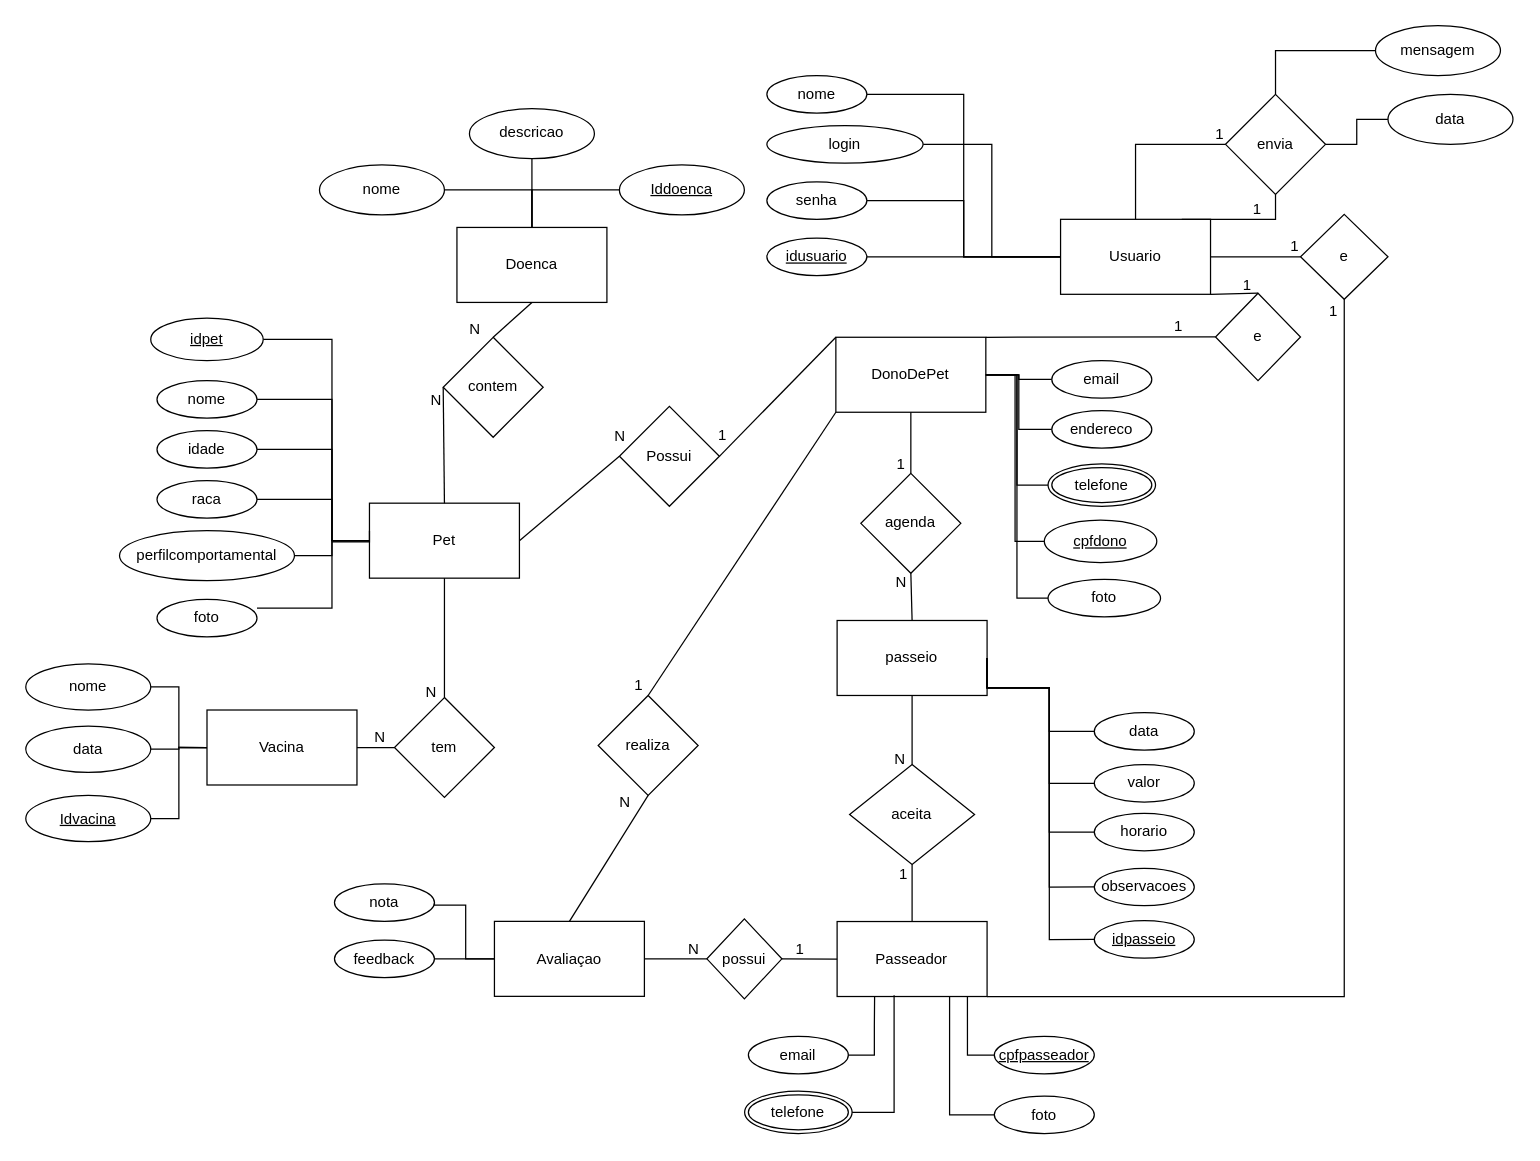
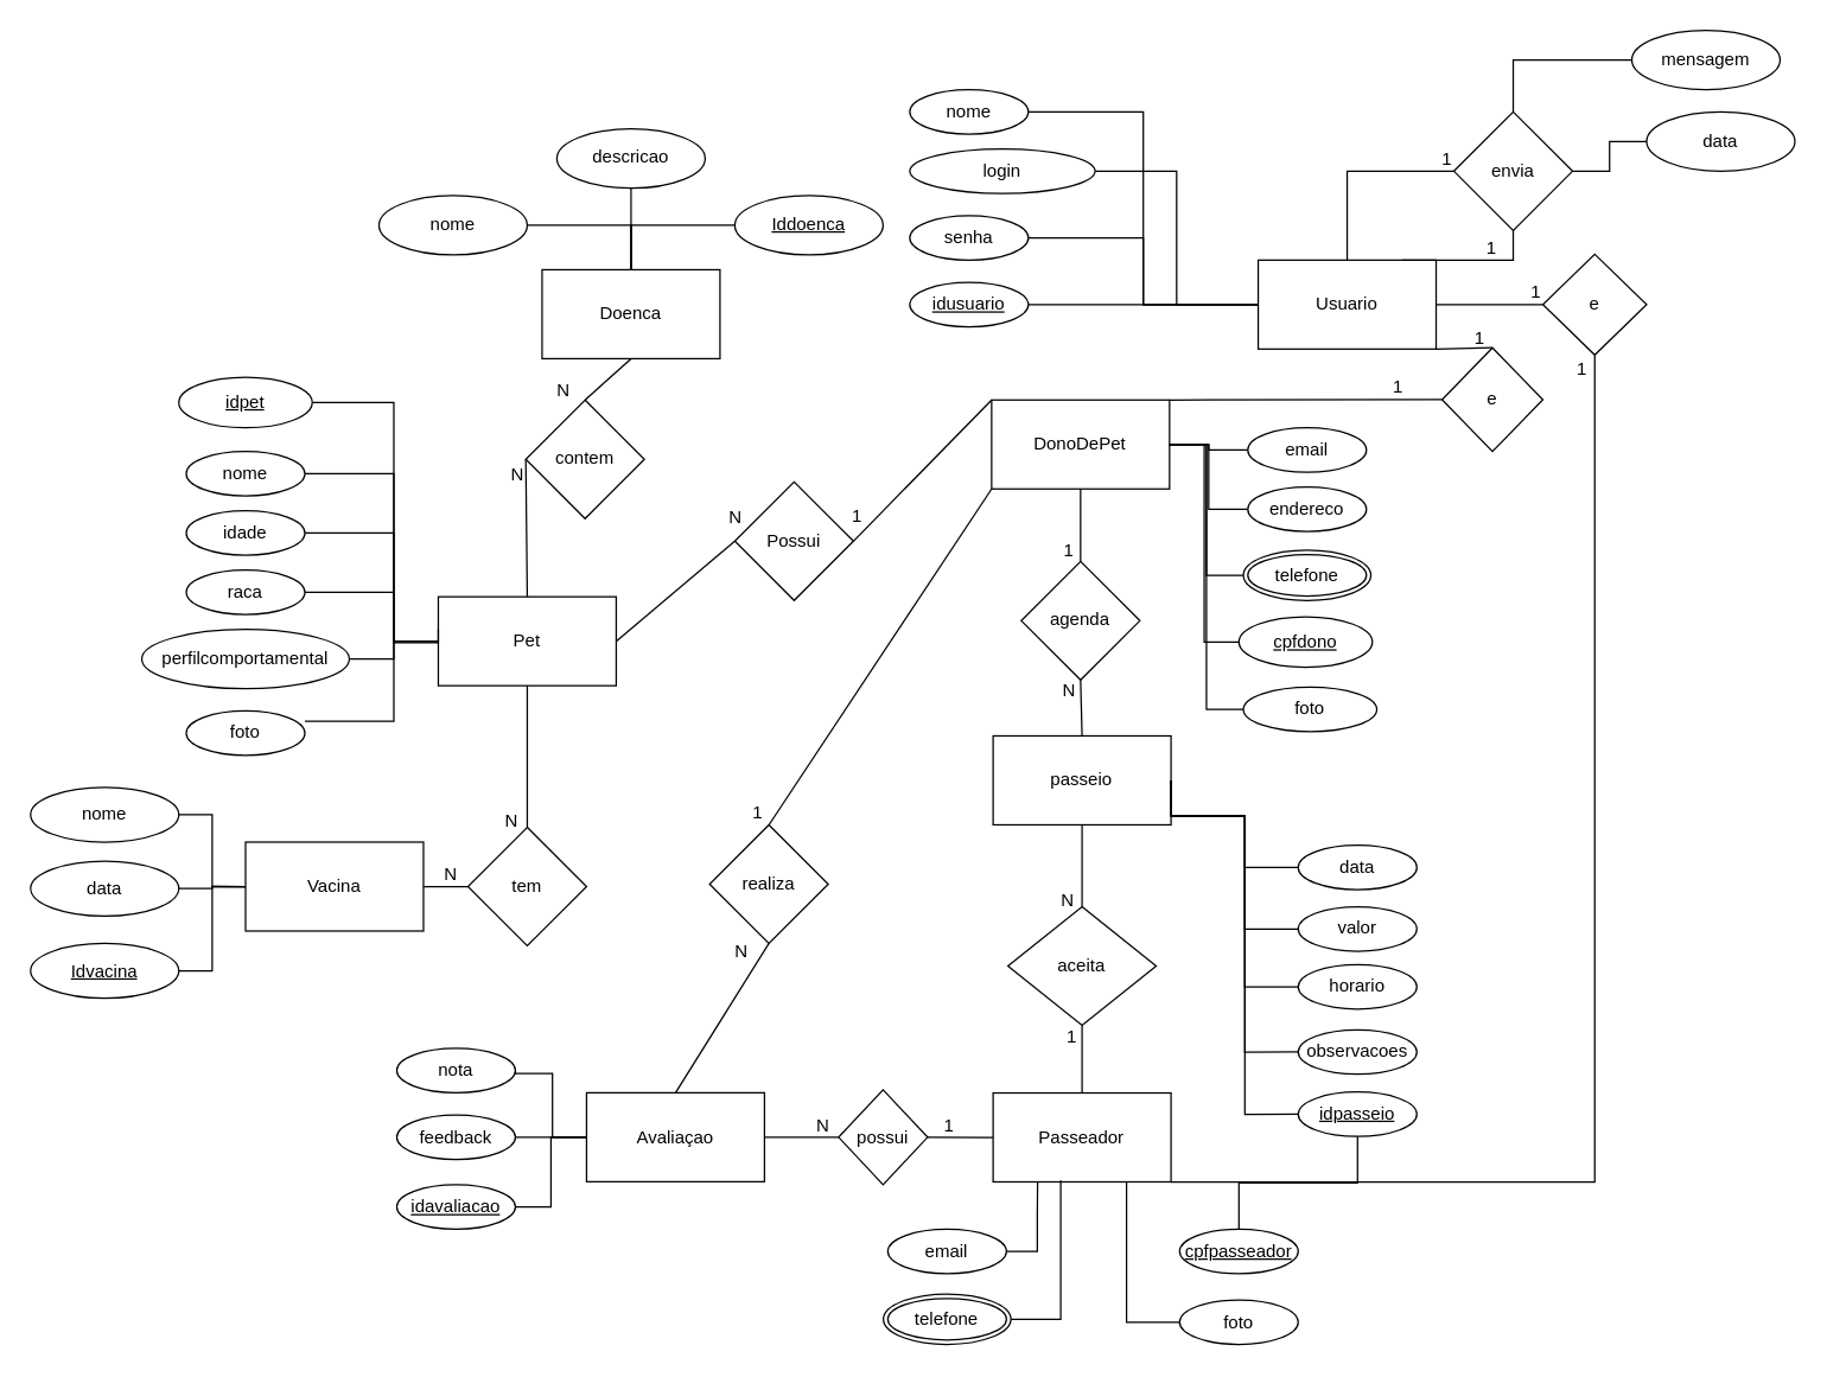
+ <mxCell id="81" style="edgeStyle=orthogonalEdgeStyle;rounded=0;orthogonalLoop=1;jettySize=auto;html=1;exitX=1;exitY=0.5;exitDx=0;exitDy=0;entryX=0;entryY=0.5;entryDx=0;entryDy=0;endArrow=none;endFill=0;" parent="1" source="82" target="55" edge="1"><mxGeometry relative="1" as="geometry" /></mxCell>
+ <mxCell id="82" value="idavaliacao" style="ellipse;whiteSpace=wrap;html=1;fontStyle=4" parent="1" vertex="1"><mxGeometry x="267" y="798.75" width="80" height="30" as="geometry" /></mxCell>
- <mxCell id="132" style="edgeStyle=orthogonalEdgeStyle;rounded=0;orthogonalLoop=1;jettySize=auto;html=1;entryX=0.869;entryY=1.002;entryDx=0;entryDy=0;entryPerimeter=0;endArrow=none;endFill=0;" edge="1" parent="1" source="77" target="23"><mxGeometry relative="1" as="geometry" /></mxCell>
+ <mxCell id="132" style="edgeStyle=orthogonalEdgeStyle;rounded=0;orthogonalLoop=1;jettySize=auto;html=1;endArrow=none;endFill=0;" edge="1" parent="1" source="77" target="80"><mxGeometry relative="1" as="geometry" /></mxCell>
